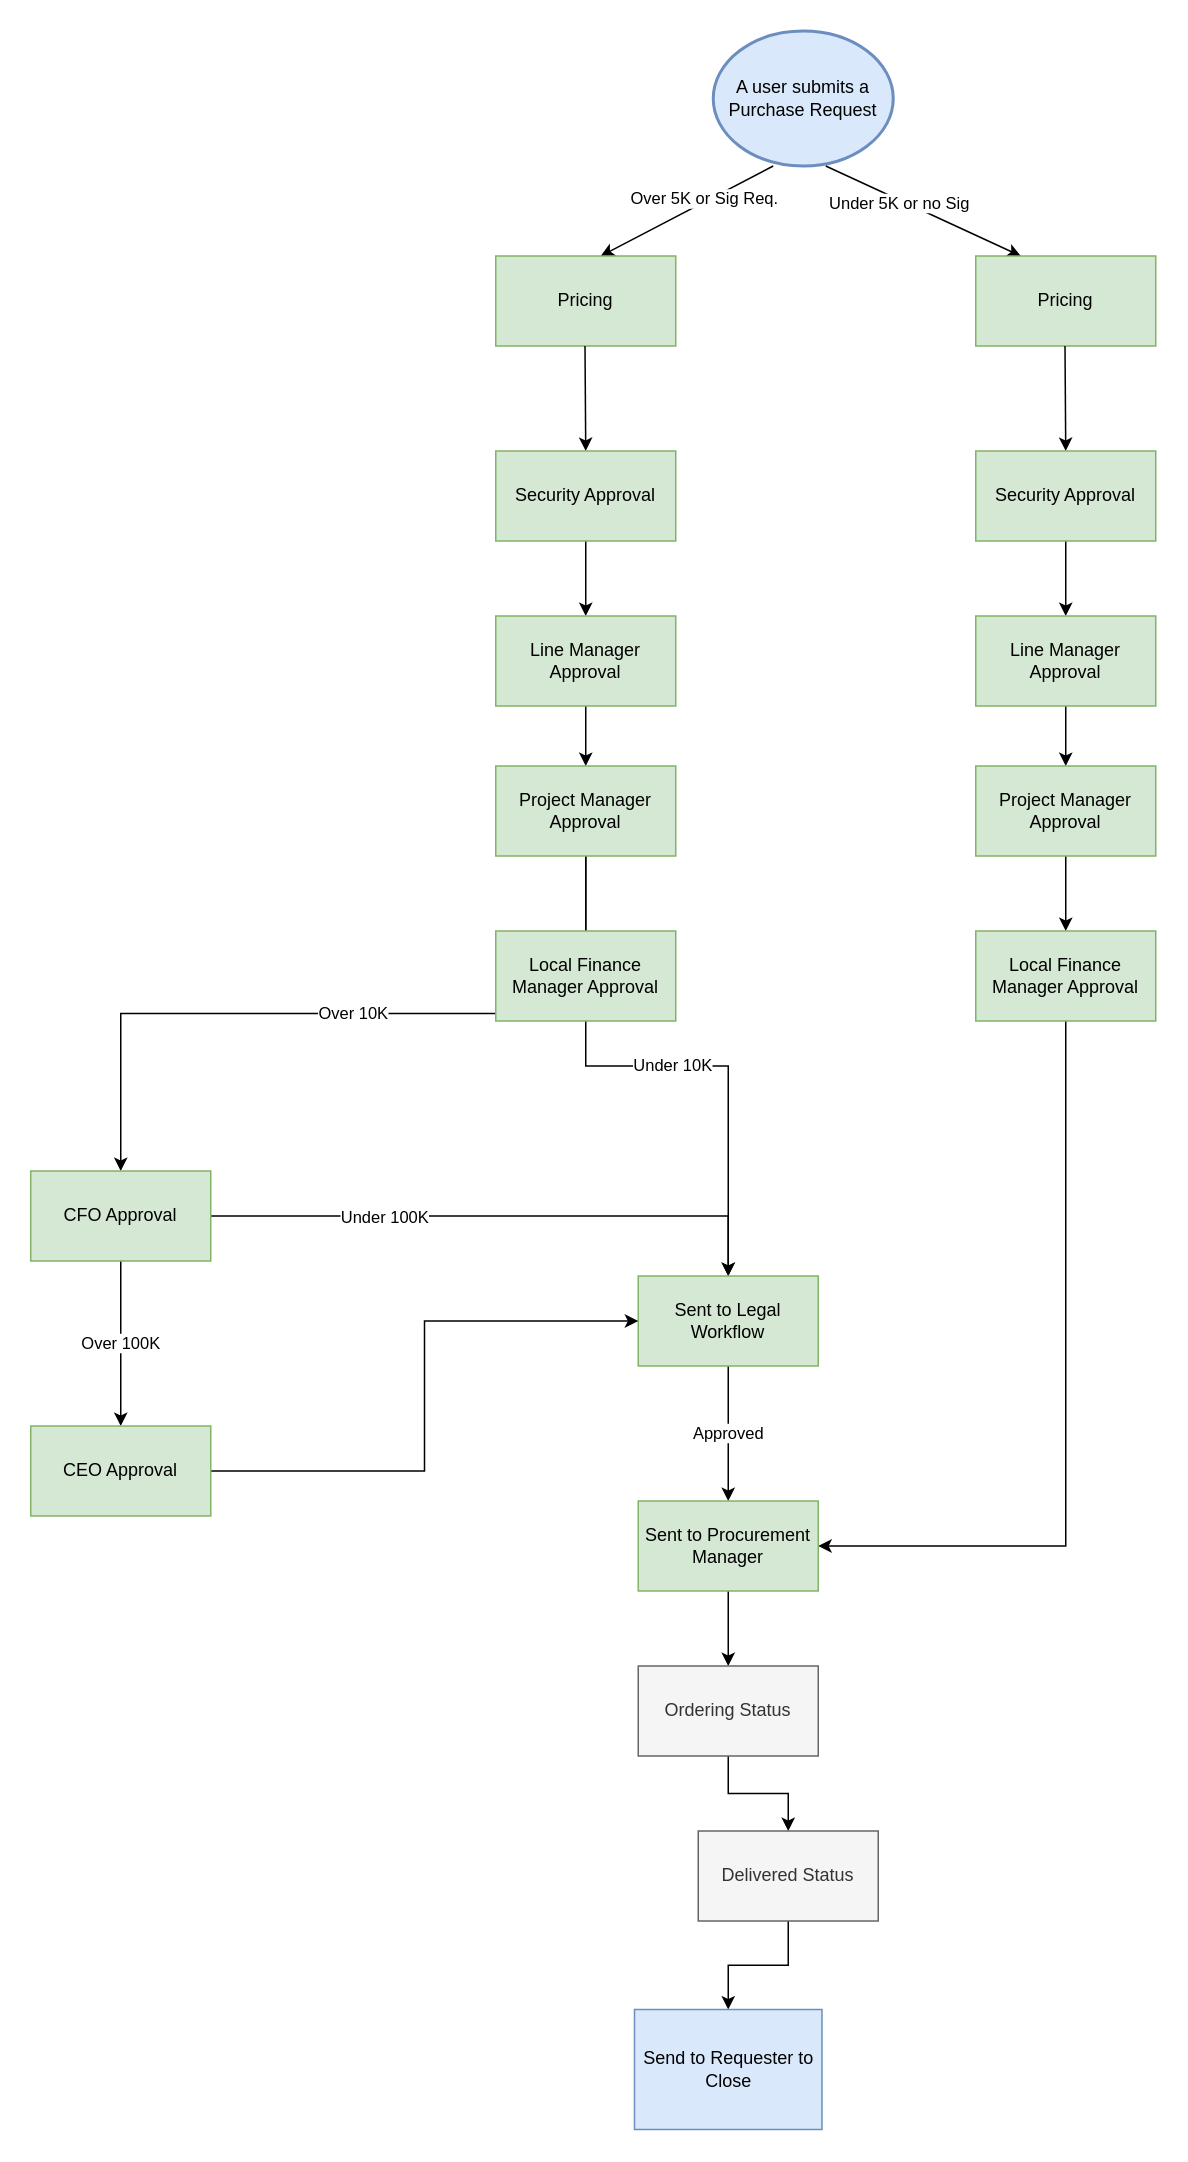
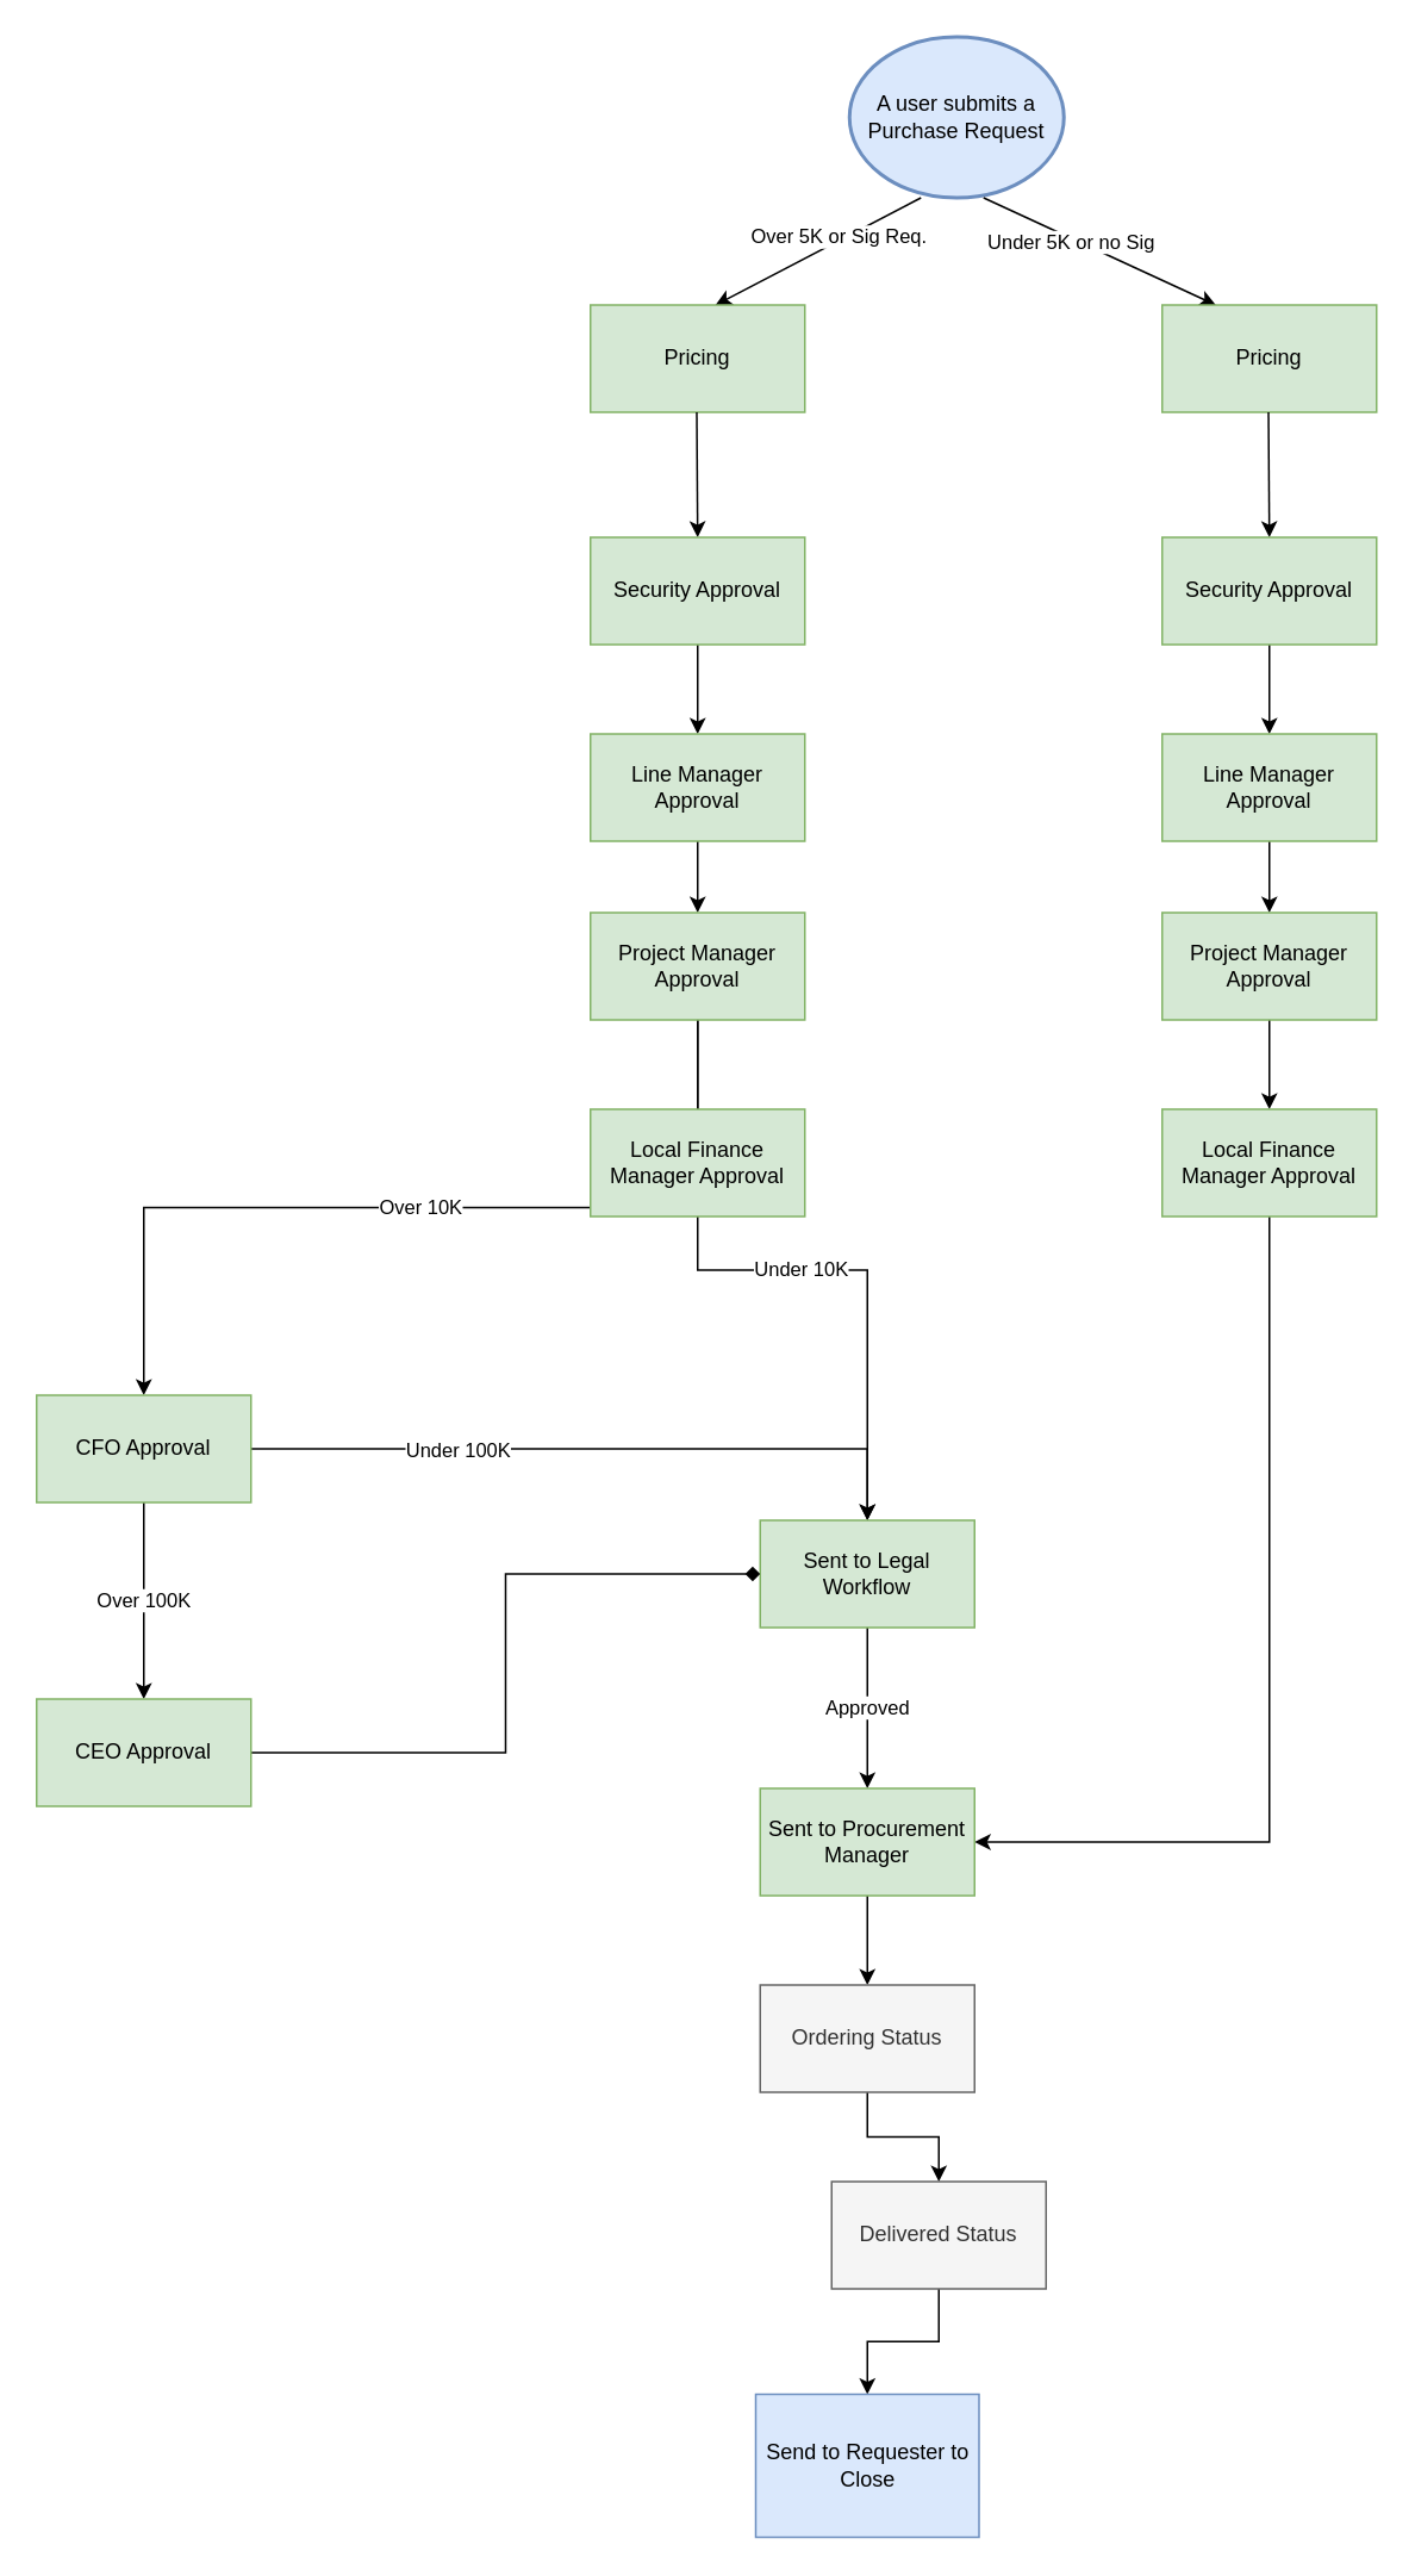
- <mxCell id="39" style="edgeStyle=orthogonalEdgeStyle;rounded=0;orthogonalLoop=1;jettySize=auto;html=1;exitX=1;exitY=0.5;exitDx=0;exitDy=0;entryX=0;entryY=0.5;entryDx=0;entryDy=0;" edge="1" parent="1" source="40" target="32"><mxGeometry relative="1" as="geometry" /></mxCell>
+ <mxCell id="39" style="edgeStyle=orthogonalEdgeStyle;rounded=0;orthogonalLoop=1;jettySize=auto;html=1;exitX=1;exitY=0.5;exitDx=0;exitDy=0;entryX=0;entryY=0.5;entryDx=0;entryDy=0;endArrow=diamond;" edge="1" parent="1" source="40" target="32"><mxGeometry relative="1" as="geometry" /></mxCell>
